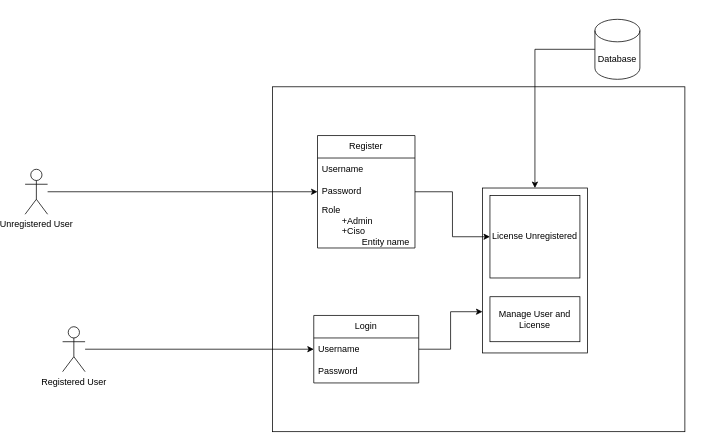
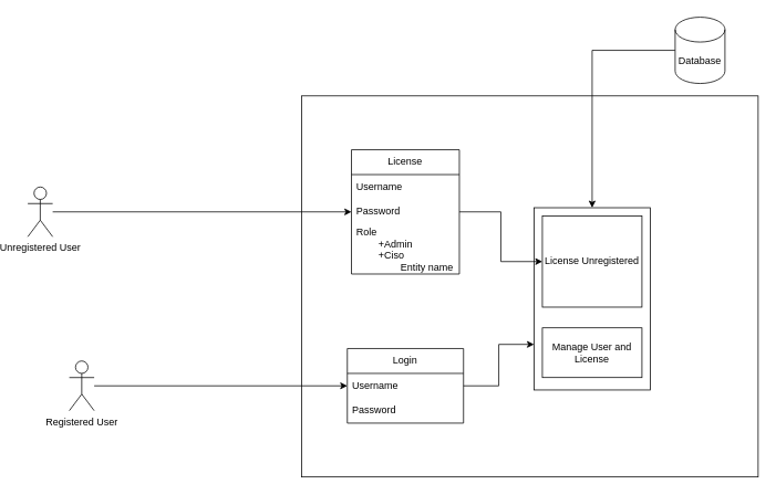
- <mxCell id="20" value="Database" style="shape=cylinder3;whiteSpace=wrap;html=1;boundedLbl=1;backgroundOutline=1;size=15;" vertex="1" parent="1"><mxGeometry x="780" y="25" width="60" height="80" as="geometry" /></mxCell>
+ <mxCell id="20" value="Database" style="shape=cylinder3;whiteSpace=wrap;html=1;boundedLbl=1;backgroundOutline=1;size=15;" vertex="1" parent="1"><mxGeometry x="800" y="20" width="60" height="80" as="geometry" /></mxCell>
- <mxCell id="6" value="Register" style="swimlane;fontStyle=0;childLayout=stackLayout;horizontal=1;startSize=30;horizontalStack=0;resizeParent=1;resizeParentMax=0;resizeLast=0;collapsible=1;marginBottom=0;whiteSpace=wrap;html=1;" vertex="1" parent="1"><mxGeometry x="410" y="180" width="130" height="150" as="geometry" /></mxCell>
+ <mxCell id="6" value="License" style="swimlane;fontStyle=0;childLayout=stackLayout;horizontal=1;startSize=30;horizontalStack=0;resizeParent=1;resizeParentMax=0;resizeLast=0;collapsible=1;marginBottom=0;whiteSpace=wrap;html=1;" vertex="1" parent="1"><mxGeometry x="410" y="180" width="130" height="150" as="geometry" /></mxCell>
